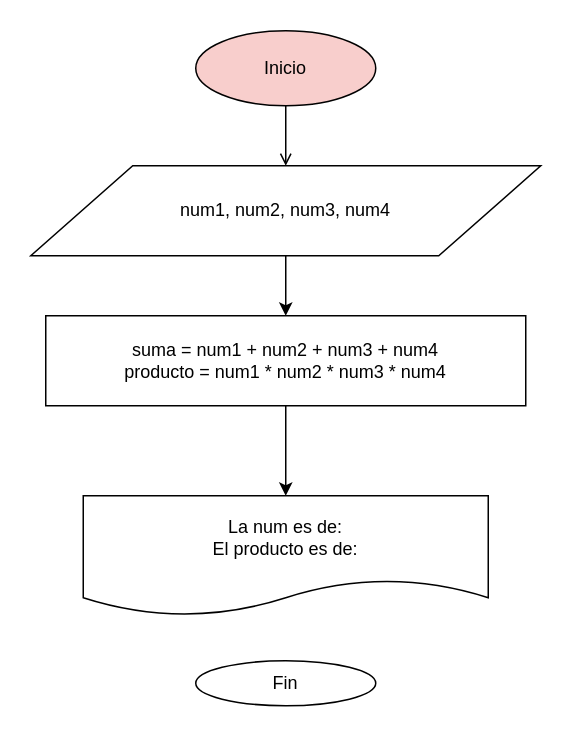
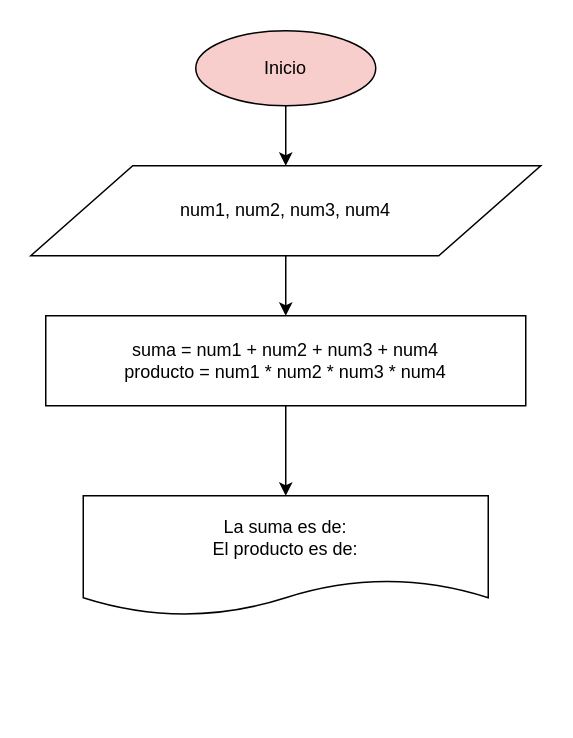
- <mxCell id="2" value="" style="edgeStyle=orthogonalEdgeStyle;rounded=0;orthogonalLoop=1;jettySize=auto;html=1;endArrow=open;" parent="1" source="3" target="5" edge="1"><mxGeometry relative="1" as="geometry" /></mxCell>
+ <mxCell id="2" value="" style="edgeStyle=orthogonalEdgeStyle;rounded=0;orthogonalLoop=1;jettySize=auto;html=1;" parent="1" source="3" target="5" edge="1"><mxGeometry relative="1" as="geometry" /></mxCell>
- <mxCell id="8" value="La num es de:&lt;br&gt;El producto es de:" style="shape=document;whiteSpace=wrap;html=1;boundedLbl=1;" parent="1" vertex="1"><mxGeometry x="55" y="330" width="270" height="80" as="geometry" /></mxCell>
+ <mxCell id="8" value="La suma es de:&lt;br&gt;El producto es de:" style="shape=document;whiteSpace=wrap;html=1;boundedLbl=1;" parent="1" vertex="1"><mxGeometry x="55" y="330" width="270" height="80" as="geometry" /></mxCell>
- <mxCell id="9" value="Fin" style="ellipse;whiteSpace=wrap;html=1;" parent="1" vertex="1"><mxGeometry x="130" y="440" width="120" height="30" as="geometry" /></mxCell>
